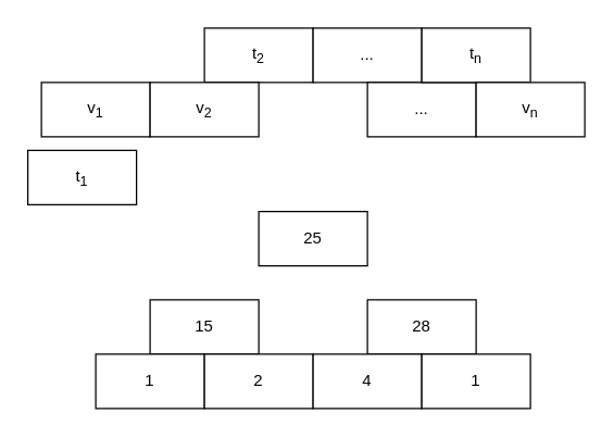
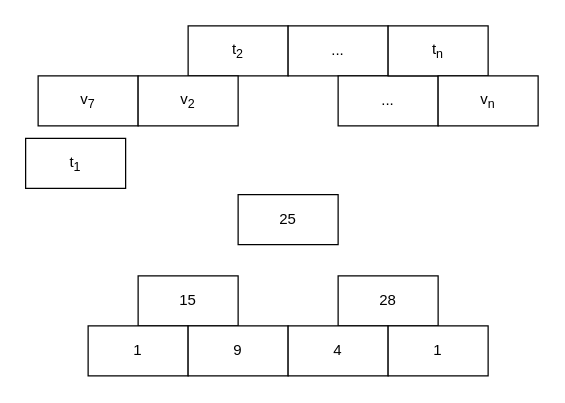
- <mxCell id="5" value="v&lt;sub&gt;1&lt;/sub&gt;" style="rounded=0;whiteSpace=wrap;html=1;" vertex="1" parent="1"><mxGeometry x="30" y="60" width="80" height="40" as="geometry" /></mxCell>
+ <mxCell id="5" value="v&lt;sub&gt;7&lt;/sub&gt;" style="rounded=0;whiteSpace=wrap;html=1;" vertex="1" parent="1"><mxGeometry x="30" y="60" width="80" height="40" as="geometry" /></mxCell>
- <mxCell id="14" value="2" style="rounded=0;whiteSpace=wrap;html=1;" vertex="1" parent="1"><mxGeometry x="150" y="260" width="80" height="40" as="geometry" /></mxCell>
+ <mxCell id="14" value="9" style="rounded=0;whiteSpace=wrap;html=1;" vertex="1" parent="1"><mxGeometry x="150" y="260" width="80" height="40" as="geometry" /></mxCell>
